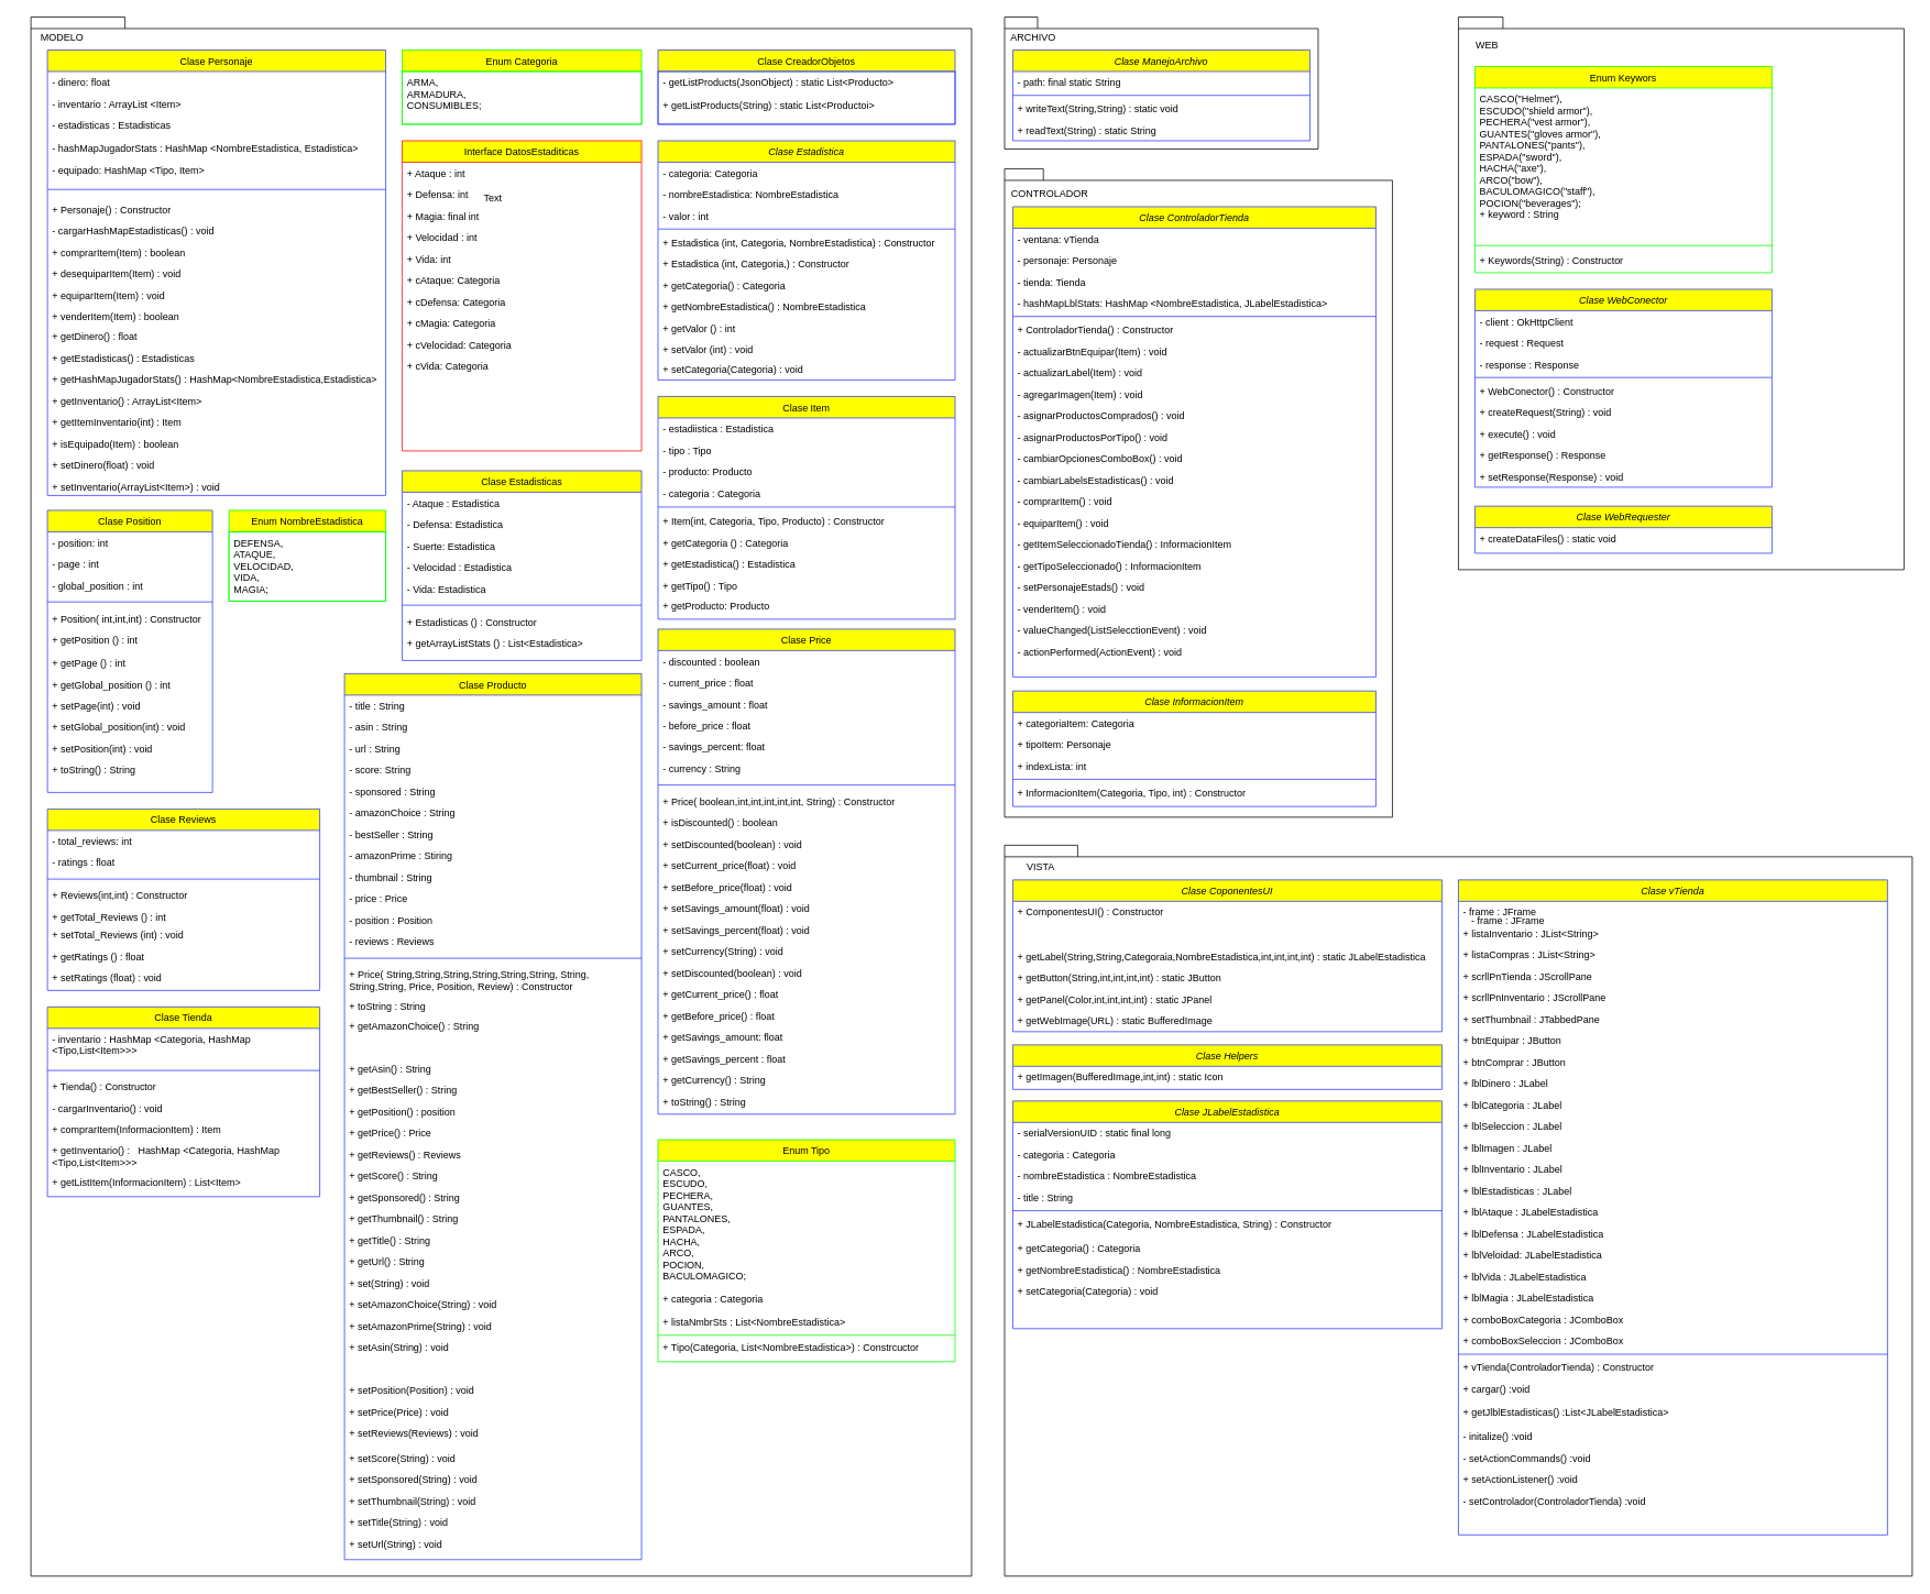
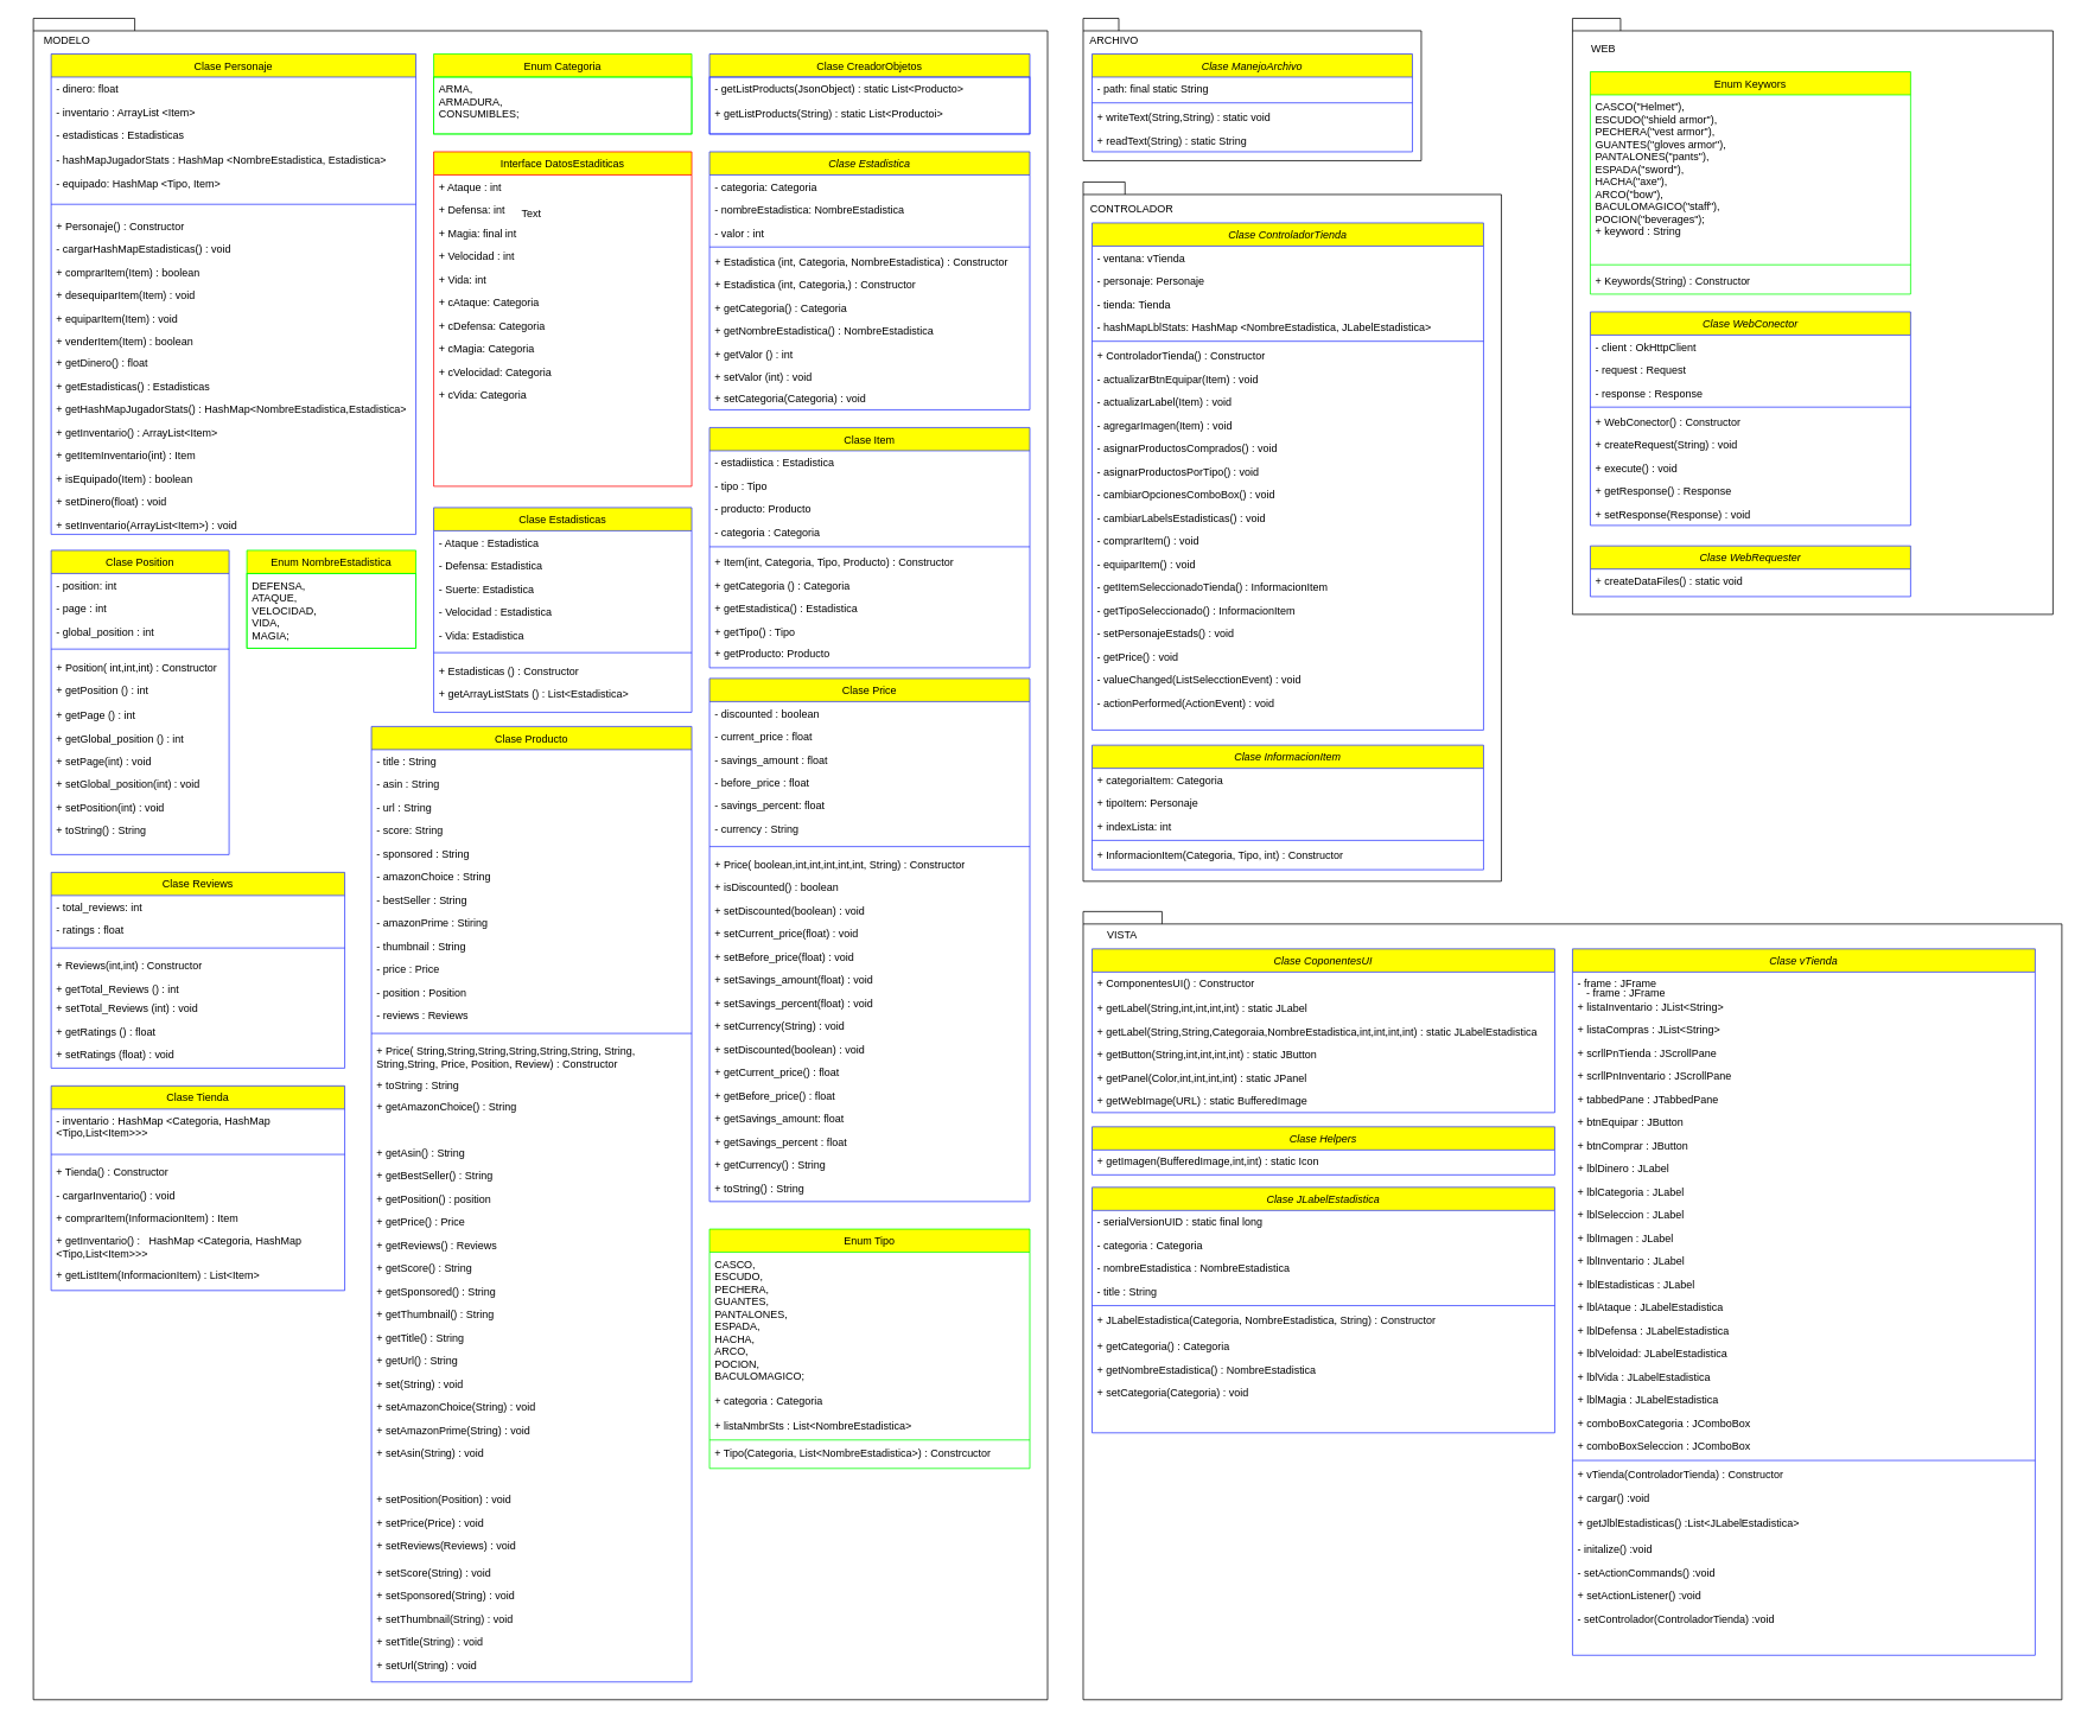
- <mxCell id="45" value="- venderItem() : void" style="text;align=left;verticalAlign=top;spacingLeft=4;spacingRight=4;overflow=hidden;rotatable=0;points=[[0,0.5],[1,0.5]];portConstraint=eastwest;" vertex="1" parent="26"><mxGeometry y="474" width="440" height="26" as="geometry" /></mxCell>
+ <mxCell id="45" value="- getPrice() : void" style="text;align=left;verticalAlign=top;spacingLeft=4;spacingRight=4;overflow=hidden;rotatable=0;points=[[0,0.5],[1,0.5]];portConstraint=eastwest;" vertex="1" parent="26"><mxGeometry y="474" width="440" height="26" as="geometry" /></mxCell>
+ <mxCell id="261" value="+ getLabel(String,int,int,int,int) : static JLabel" style="text;align=left;verticalAlign=top;spacingLeft=4;spacingRight=4;overflow=hidden;rotatable=0;points=[[0,0.5],[1,0.5]];portConstraint=eastwest;" vertex="1" parent="1"><mxGeometry x="1227" y="1120" width="440" height="26" as="geometry" /></mxCell>
- <mxCell id="213" value="+ setThumbnail : JTabbedPane" style="text;align=left;verticalAlign=top;spacingLeft=4;spacingRight=4;overflow=hidden;rotatable=0;points=[[0,0.5],[1,0.5]];portConstraint=eastwest;" vertex="1" parent="207"><mxGeometry y="156" width="520" height="26" as="geometry" /></mxCell>
+ <mxCell id="213" value="+ tabbedPane : JTabbedPane" style="text;align=left;verticalAlign=top;spacingLeft=4;spacingRight=4;overflow=hidden;rotatable=0;points=[[0,0.5],[1,0.5]];portConstraint=eastwest;" vertex="1" parent="207"><mxGeometry y="156" width="520" height="26" as="geometry" /></mxCell>
